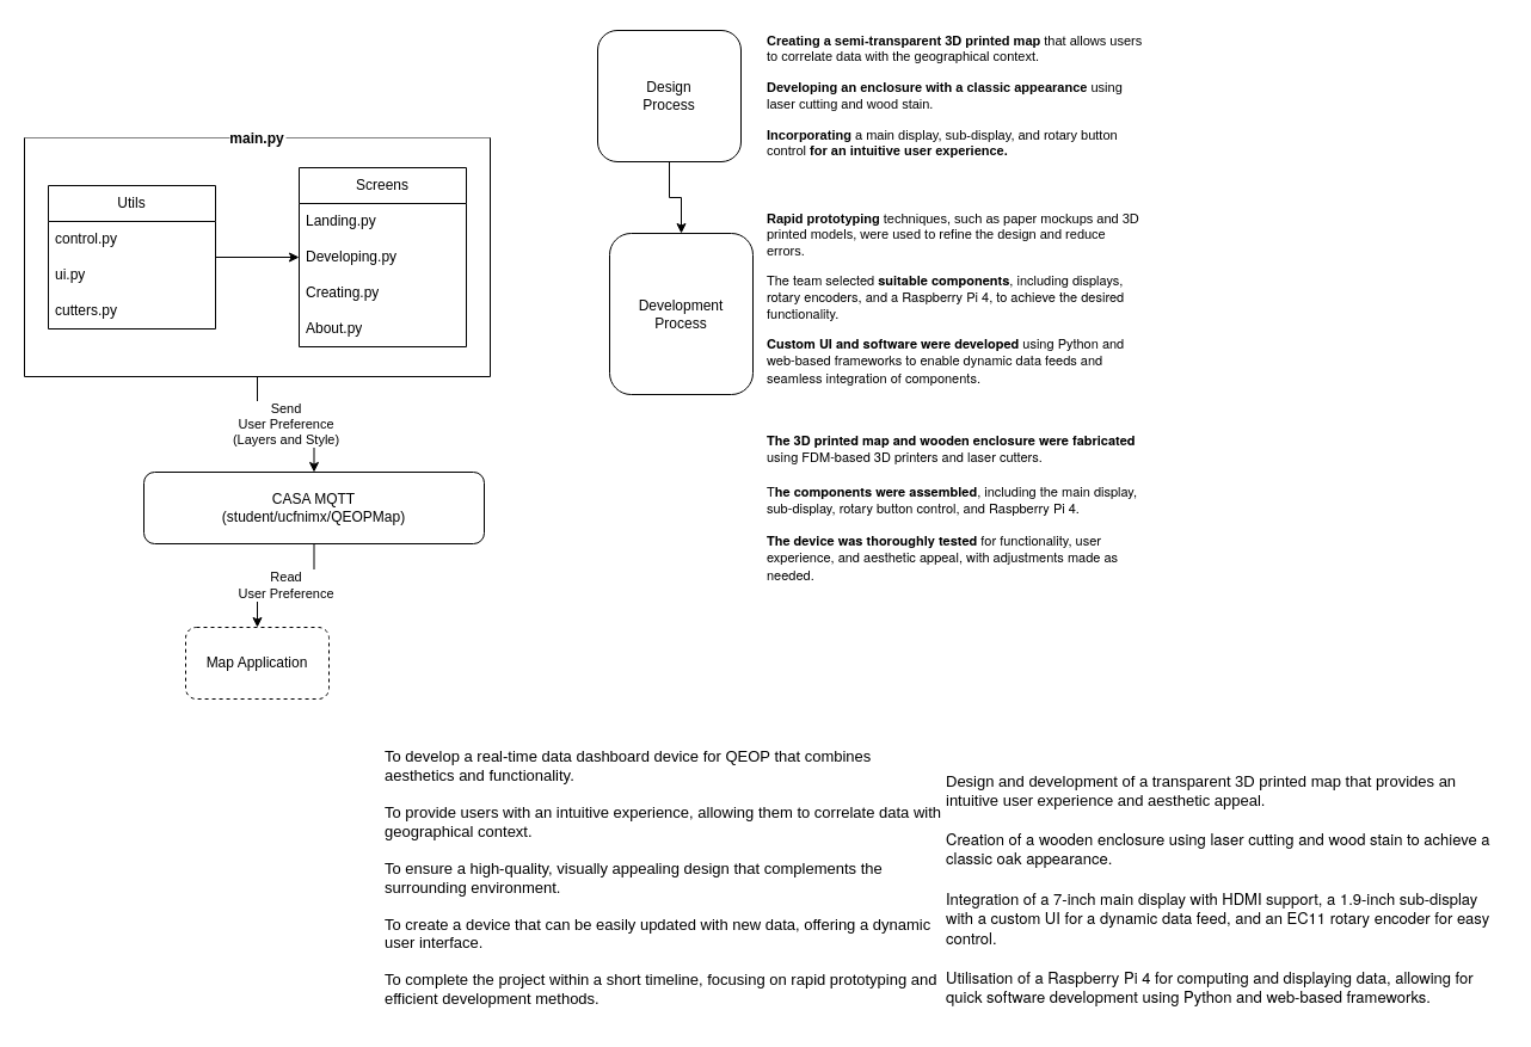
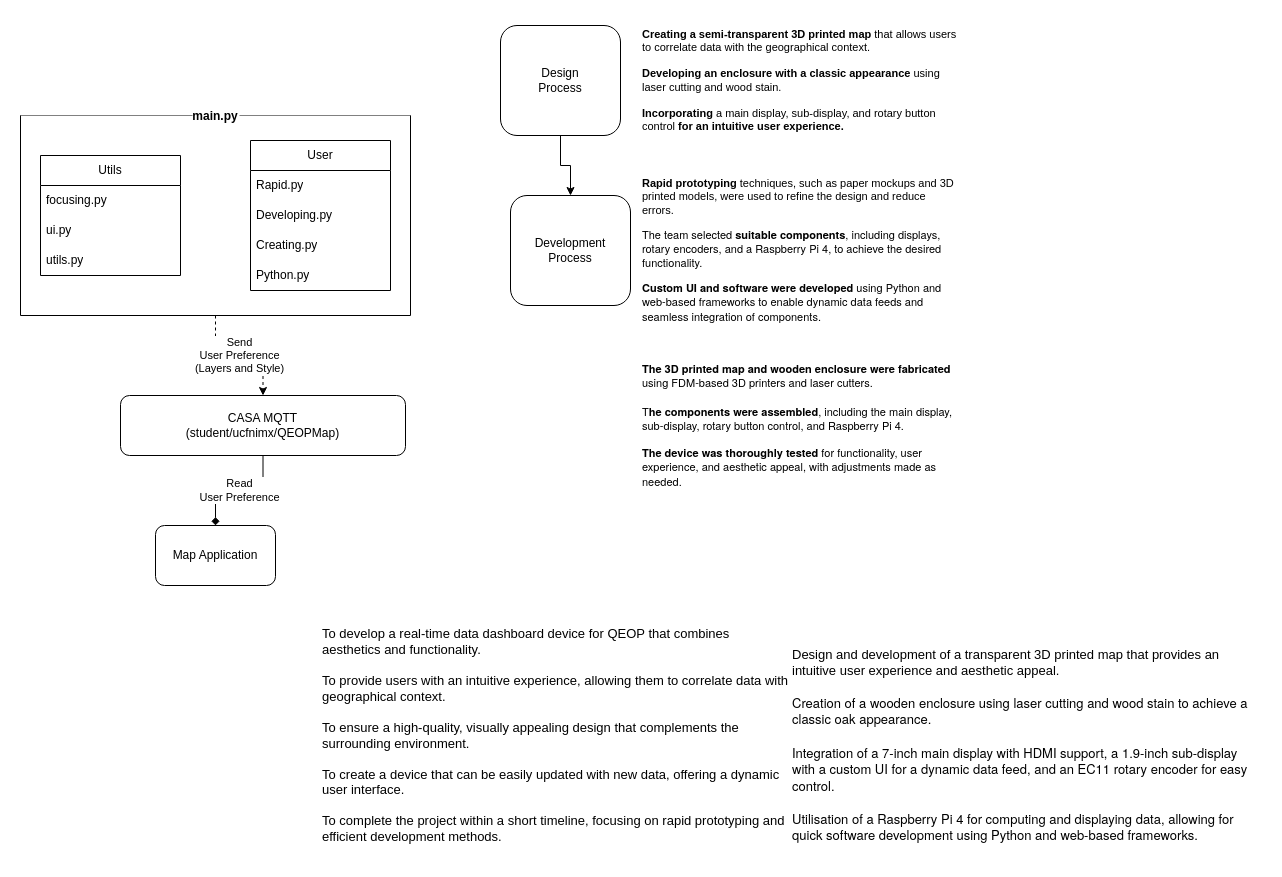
- <mxCell id="4" value="Screens" style="swimlane;fontStyle=0;childLayout=stackLayout;horizontal=1;startSize=30;horizontalStack=0;resizeParent=1;resizeParentMax=0;resizeLast=0;collapsible=1;marginBottom=0;whiteSpace=wrap;html=1;swimlaneFillColor=default;" parent="3" vertex="1"><mxGeometry x="230" y="25" width="140" height="150" as="geometry" /></mxCell>
+ <mxCell id="4" value="User" style="swimlane;fontStyle=0;childLayout=stackLayout;horizontal=1;startSize=30;horizontalStack=0;resizeParent=1;resizeParentMax=0;resizeLast=0;collapsible=1;marginBottom=0;whiteSpace=wrap;html=1;swimlaneFillColor=default;" parent="3" vertex="1"><mxGeometry x="230" y="25" width="140" height="150" as="geometry" /></mxCell>
- <mxCell id="5" value="Landing.py" style="text;strokeColor=none;fillColor=none;align=left;verticalAlign=middle;spacingLeft=4;spacingRight=4;overflow=hidden;points=[[0,0.5],[1,0.5]];portConstraint=eastwest;rotatable=0;whiteSpace=wrap;html=1;" parent="4" vertex="1"><mxGeometry y="30" width="140" height="30" as="geometry" /></mxCell>
+ <mxCell id="5" value="Rapid.py" style="text;strokeColor=none;fillColor=none;align=left;verticalAlign=middle;spacingLeft=4;spacingRight=4;overflow=hidden;points=[[0,0.5],[1,0.5]];portConstraint=eastwest;rotatable=0;whiteSpace=wrap;html=1;" parent="4" vertex="1"><mxGeometry y="30" width="140" height="30" as="geometry" /></mxCell>
- <mxCell id="11" value="control.py" style="text;strokeColor=none;fillColor=none;align=left;verticalAlign=middle;spacingLeft=4;spacingRight=4;overflow=hidden;points=[[0,0.5],[1,0.5]];portConstraint=eastwest;rotatable=0;whiteSpace=wrap;html=1;" parent="10" vertex="1"><mxGeometry y="30" width="140" height="30" as="geometry" /></mxCell>
+ <mxCell id="11" value="focusing.py" style="text;strokeColor=none;fillColor=none;align=left;verticalAlign=middle;spacingLeft=4;spacingRight=4;overflow=hidden;points=[[0,0.5],[1,0.5]];portConstraint=eastwest;rotatable=0;whiteSpace=wrap;html=1;" parent="10" vertex="1"><mxGeometry y="30" width="140" height="30" as="geometry" /></mxCell>
- <mxCell id="9" style="edgeStyle=orthogonalEdgeStyle;rounded=0;orthogonalLoop=1;jettySize=auto;html=1;entryX=0;entryY=0.5;entryDx=0;entryDy=0;" parent="3" source="10" target="6" edge="1"><mxGeometry relative="1" as="geometry" /></mxCell>
- <mxCell id="13" value="cutters.py" style="text;strokeColor=none;fillColor=none;align=left;verticalAlign=middle;spacingLeft=4;spacingRight=4;overflow=hidden;points=[[0,0.5],[1,0.5]];portConstraint=eastwest;rotatable=0;whiteSpace=wrap;html=1;" parent="10" vertex="1"><mxGeometry y="90" width="140" height="30" as="geometry" /></mxCell>
+ <mxCell id="13" value="utils.py" style="text;strokeColor=none;fillColor=none;align=left;verticalAlign=middle;spacingLeft=4;spacingRight=4;overflow=hidden;points=[[0,0.5],[1,0.5]];portConstraint=eastwest;rotatable=0;whiteSpace=wrap;html=1;" parent="10" vertex="1"><mxGeometry y="90" width="140" height="30" as="geometry" /></mxCell>
- <mxCell id="19" value="Development&lt;br&gt;Process" style="rounded=1;whiteSpace=wrap;html=1;" parent="1" vertex="1"><mxGeometry x="510" y="195" width="120" height="135" as="geometry" /></mxCell>
+ <mxCell id="19" value="Development&lt;br&gt;Process" style="rounded=1;whiteSpace=wrap;html=1;" parent="1" vertex="1"><mxGeometry x="510" y="195" width="120" height="110" as="geometry" /></mxCell>
- <mxCell id="8" value="About.py" style="text;strokeColor=none;fillColor=none;align=left;verticalAlign=middle;spacingLeft=4;spacingRight=4;overflow=hidden;points=[[0,0.5],[1,0.5]];portConstraint=eastwest;rotatable=0;whiteSpace=wrap;html=1;" parent="4" vertex="1"><mxGeometry y="120" width="140" height="30" as="geometry" /></mxCell>
+ <mxCell id="8" value="Python.py" style="text;strokeColor=none;fillColor=none;align=left;verticalAlign=middle;spacingLeft=4;spacingRight=4;overflow=hidden;points=[[0,0.5],[1,0.5]];portConstraint=eastwest;rotatable=0;whiteSpace=wrap;html=1;" parent="4" vertex="1"><mxGeometry y="120" width="140" height="30" as="geometry" /></mxCell>
- <mxCell id="2" value="Send&lt;br&gt;User Preference&lt;br&gt;(Layers and Style)" style="edgeStyle=orthogonalEdgeStyle;rounded=0;orthogonalLoop=1;jettySize=auto;html=1;entryX=0.5;entryY=0;entryDx=0;entryDy=0;" parent="1" source="3" target="15" edge="1"><mxGeometry relative="1" as="geometry" /></mxCell>
+ <mxCell id="2" value="Send&lt;br&gt;User Preference&lt;br&gt;(Layers and Style)" style="edgeStyle=orthogonalEdgeStyle;rounded=0;orthogonalLoop=1;jettySize=auto;html=1;entryX=0.5;entryY=0;entryDx=0;entryDy=0;dashed=1;" parent="1" source="3" target="15" edge="1"><mxGeometry relative="1" as="geometry" /></mxCell>
- <mxCell id="14" value="Read&lt;br&gt;User Preference" style="edgeStyle=orthogonalEdgeStyle;rounded=0;orthogonalLoop=1;jettySize=auto;html=1;entryX=0.5;entryY=0;entryDx=0;entryDy=0;" parent="1" source="15" target="16" edge="1"><mxGeometry relative="1" as="geometry"><mxPoint x="215" y="485" as="targetPoint" /></mxGeometry></mxCell>
+ <mxCell id="14" value="Read&lt;br&gt;User Preference" style="edgeStyle=orthogonalEdgeStyle;rounded=0;orthogonalLoop=1;jettySize=auto;html=1;entryX=0.5;entryY=0;entryDx=0;entryDy=0;endArrow=diamond;" parent="1" source="15" target="16" edge="1"><mxGeometry relative="1" as="geometry"><mxPoint x="215" y="485" as="targetPoint" /></mxGeometry></mxCell>
- <mxCell id="16" value="Map Application" style="rounded=1;whiteSpace=wrap;html=1;labelBackgroundColor=default;fillColor=#FFFFFF;gradientColor=none;dashed=1;" parent="1" vertex="1"><mxGeometry x="155" y="525" width="120" height="60" as="geometry" /></mxCell>
+ <mxCell id="16" value="Map Application" style="rounded=1;whiteSpace=wrap;html=1;labelBackgroundColor=default;fillColor=#FFFFFF;gradientColor=none;" parent="1" vertex="1"><mxGeometry x="155" y="525" width="120" height="60" as="geometry" /></mxCell>
